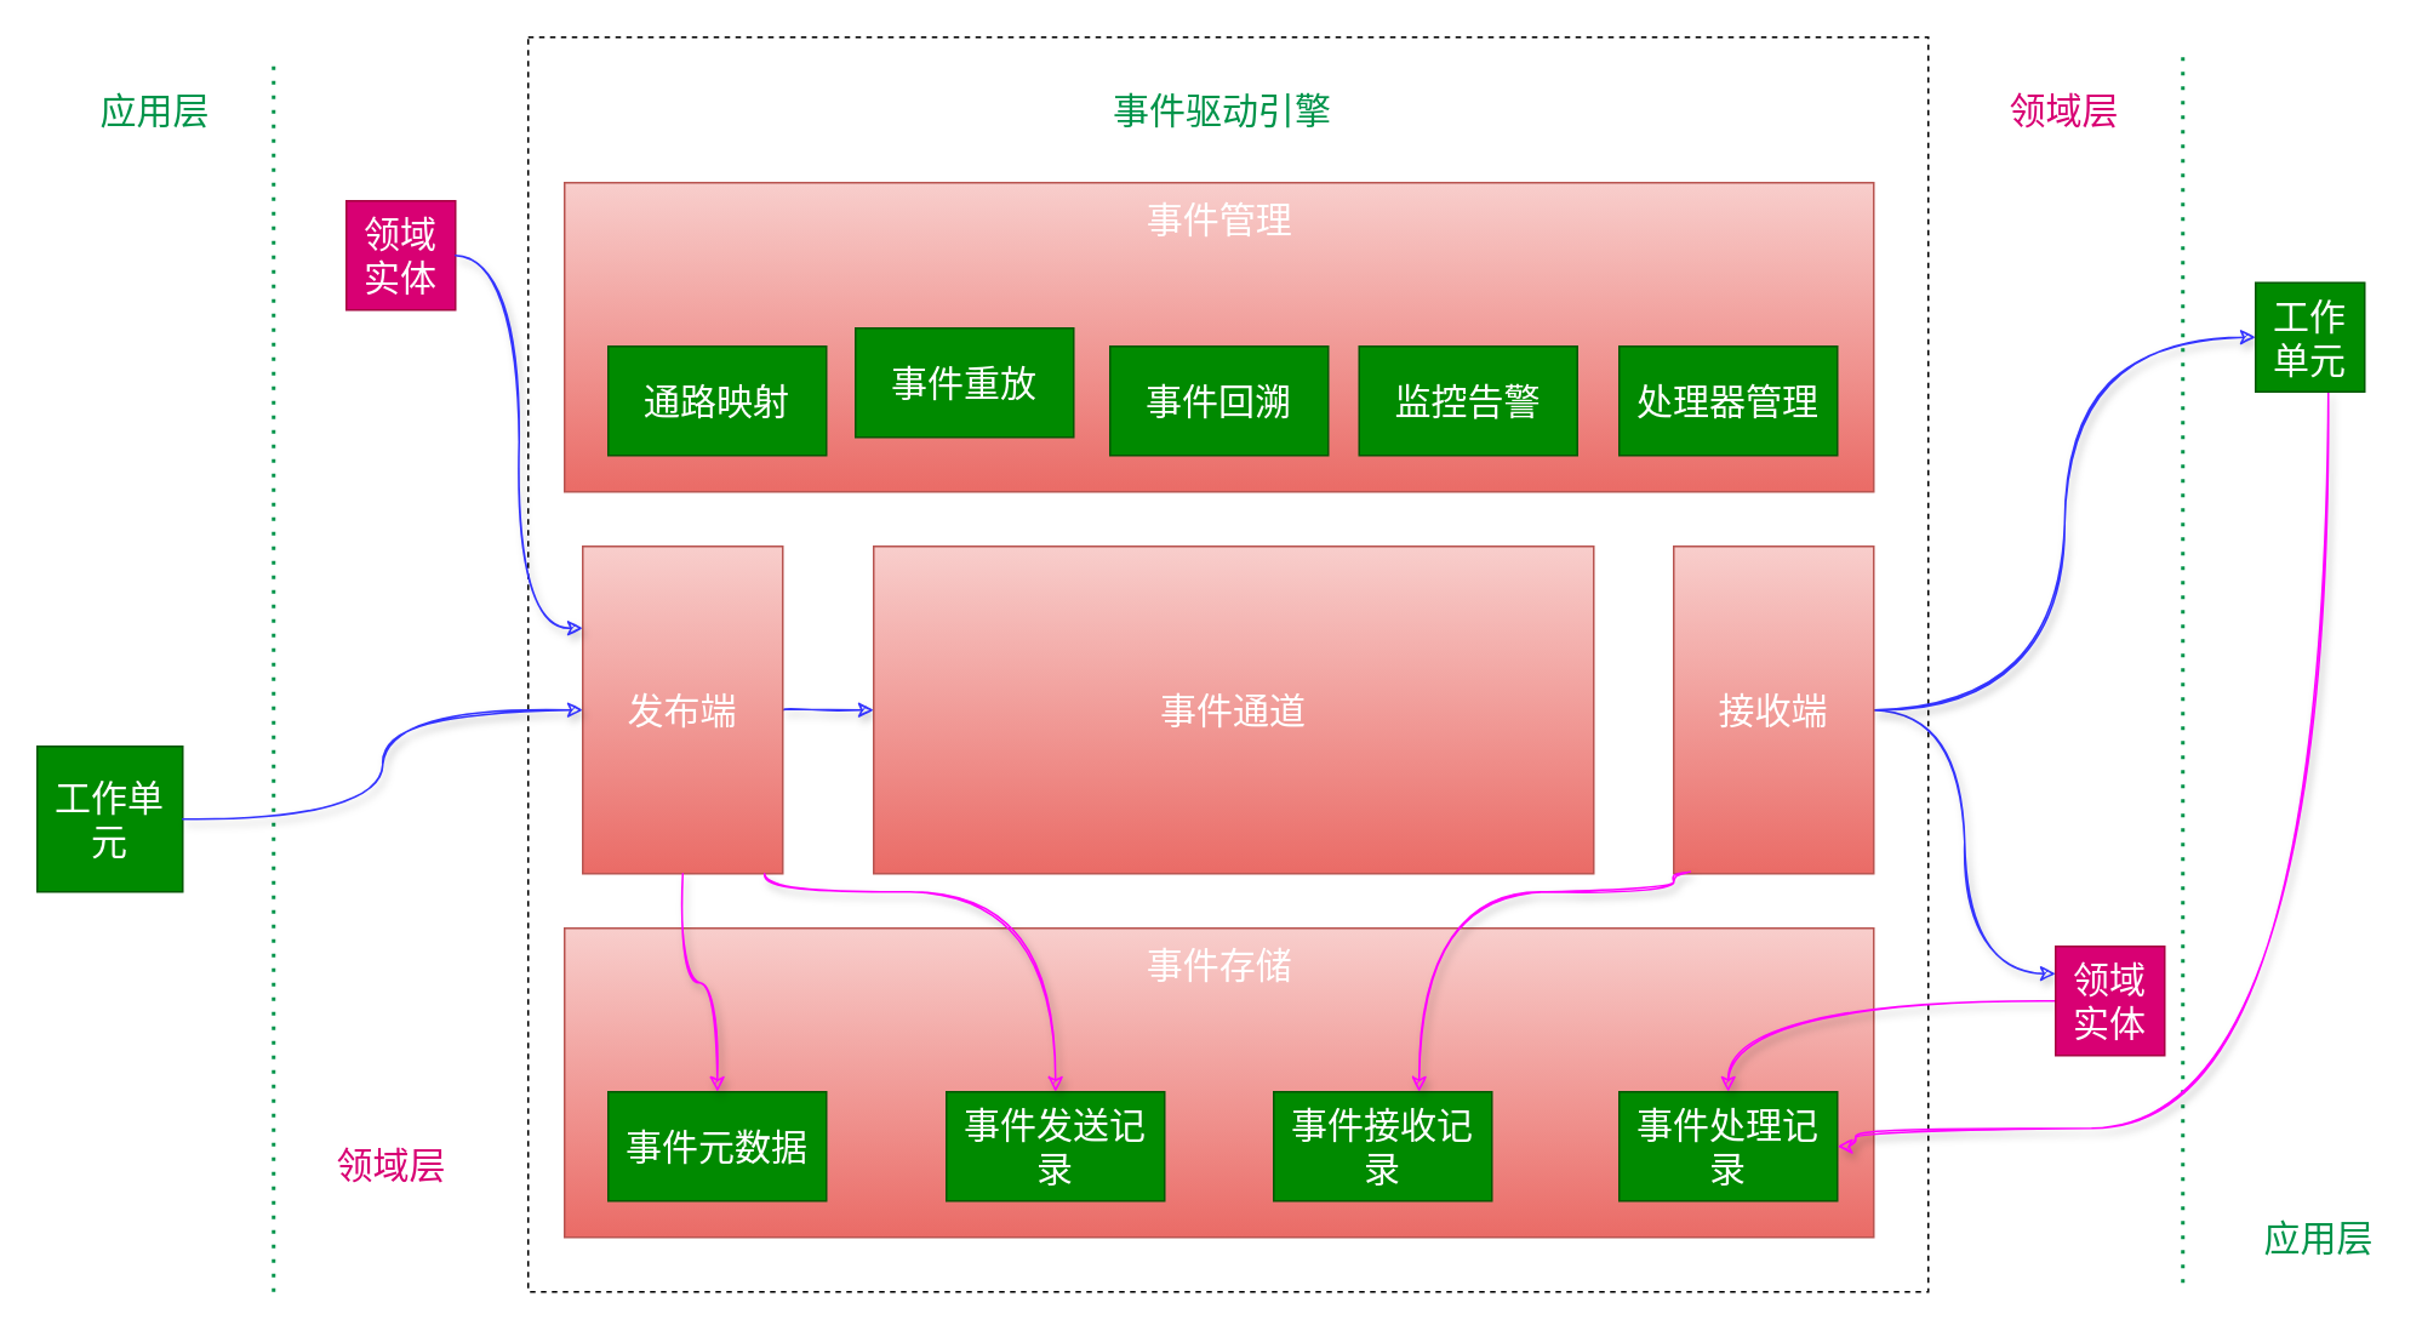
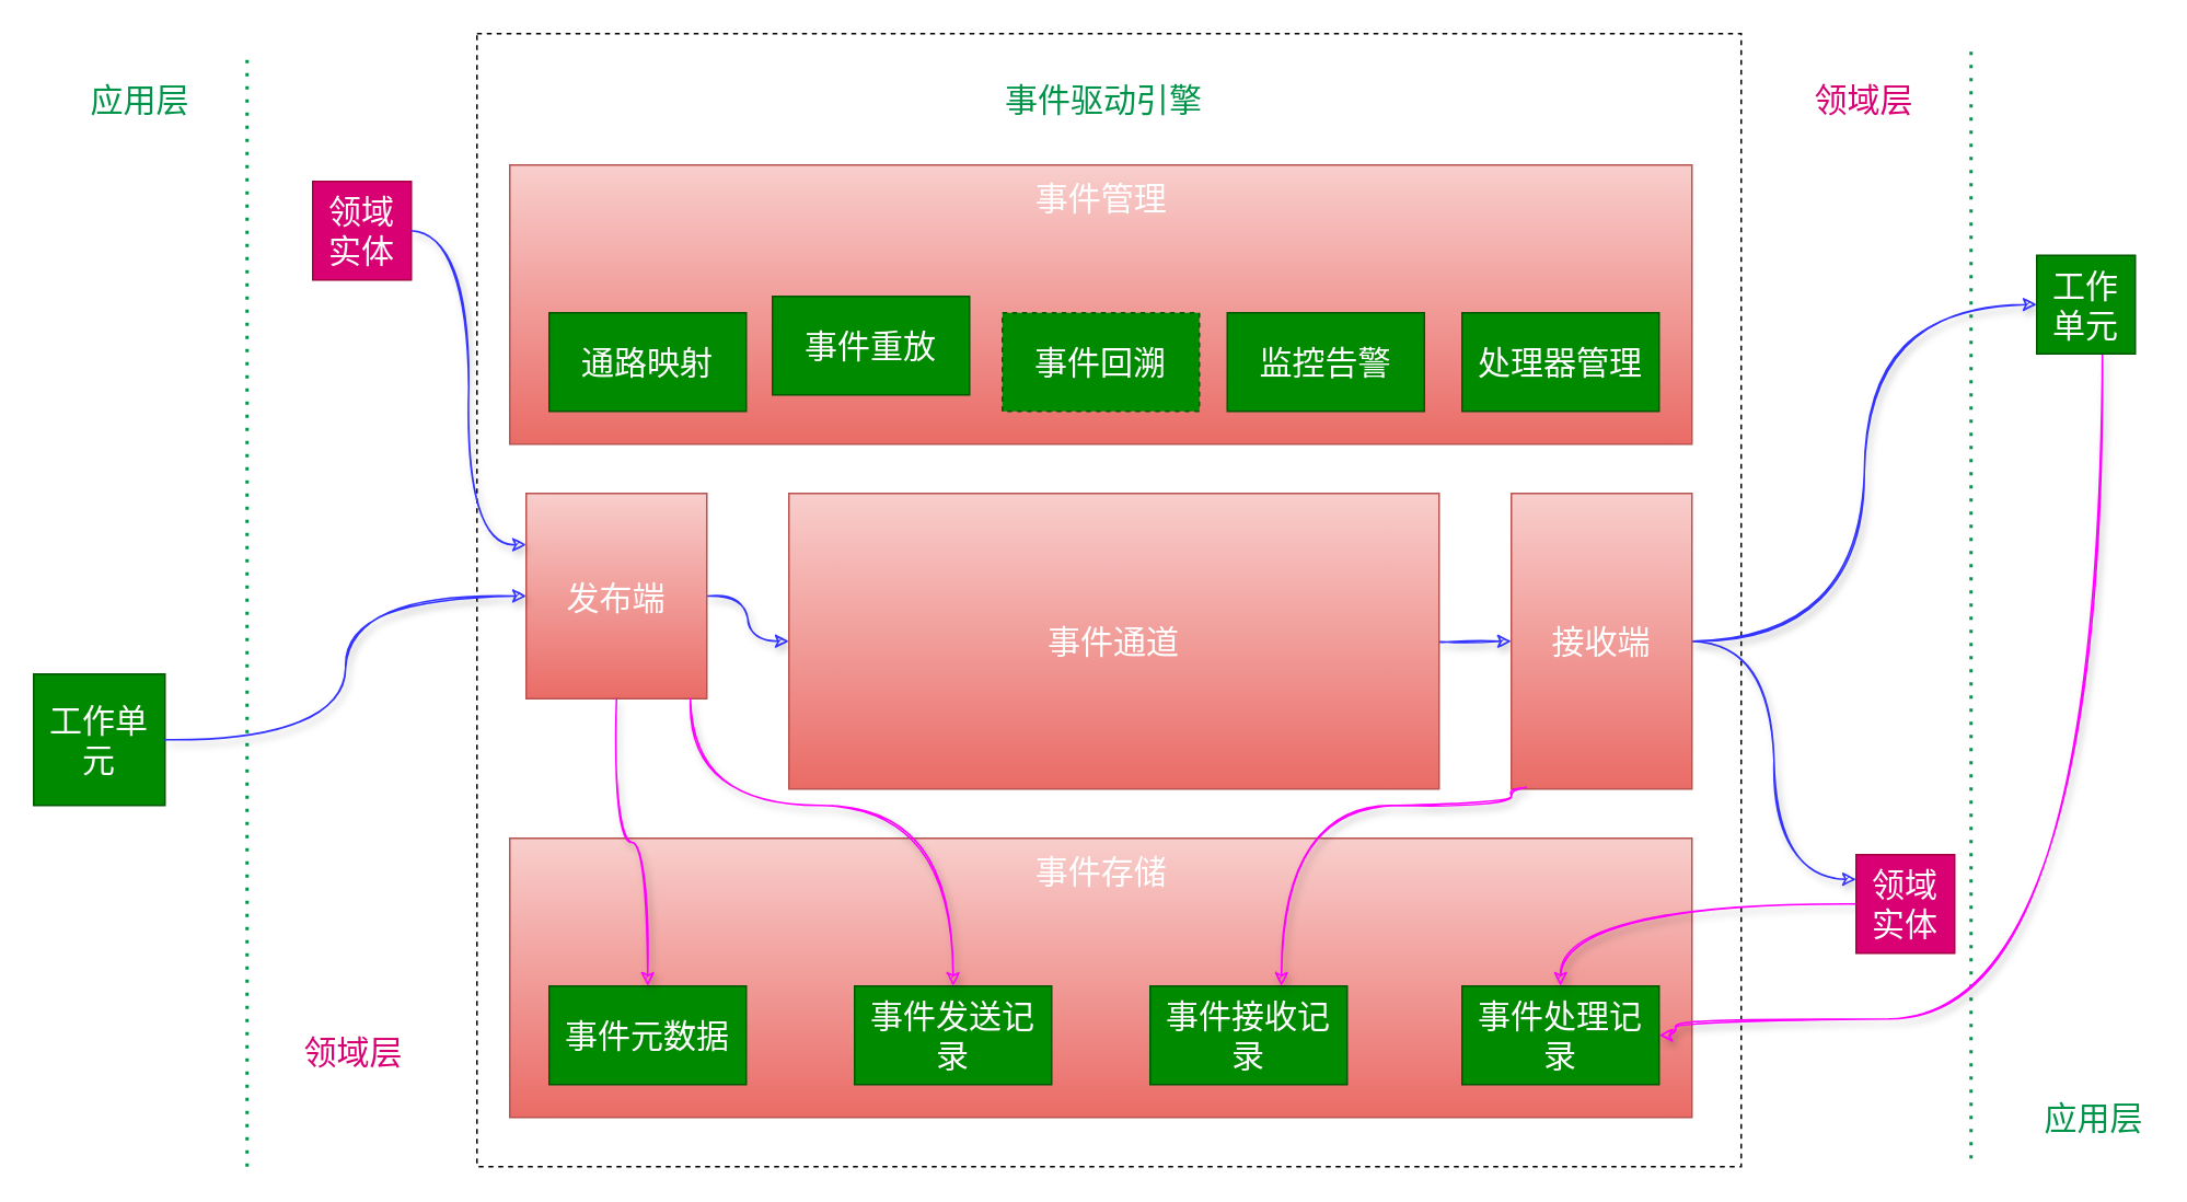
- <mxCell id="12" value="事件回溯" style="rounded=0;whiteSpace=wrap;html=1;fontSize=20;fontColor=#ffffff;fillColor=#008a00;strokeColor=#005700;" parent="1" vertex="1"><mxGeometry x="610" y="190" width="120" height="60" as="geometry" /></mxCell>
+ <mxCell id="12" value="事件回溯" style="rounded=0;whiteSpace=wrap;html=1;fontSize=20;fontColor=#ffffff;fillColor=#008a00;strokeColor=#005700;dashed=1;" parent="1" vertex="1"><mxGeometry x="610" y="190" width="120" height="60" as="geometry" /></mxCell>
- <mxCell id="16" value="发布端" style="rounded=0;whiteSpace=wrap;html=1;fontSize=20;fillColor=#f8cecc;strokeColor=#b85450;gradientColor=#ea6b66;fontColor=#FFFFFF;" parent="1" vertex="1"><mxGeometry x="320" y="300" width="110" height="180" as="geometry" /></mxCell>
+ <mxCell id="16" value="发布端" style="rounded=0;whiteSpace=wrap;html=1;fontSize=20;fillColor=#f8cecc;strokeColor=#b85450;gradientColor=#ea6b66;fontColor=#FFFFFF;" parent="1" vertex="1"><mxGeometry x="320" y="300" width="110" height="125" as="geometry" /></mxCell>
+ <mxCell id="20" style="edgeStyle=orthogonalEdgeStyle;curved=1;sketch=1;orthogonalLoop=1;jettySize=auto;html=1;entryX=0;entryY=0.5;entryDx=0;entryDy=0;shadow=1;fontSize=20;fontColor=#FF66FF;strokeColor=#3333FF;" parent="1" source="21" target="24" edge="1"><mxGeometry relative="1" as="geometry" /></mxCell>
